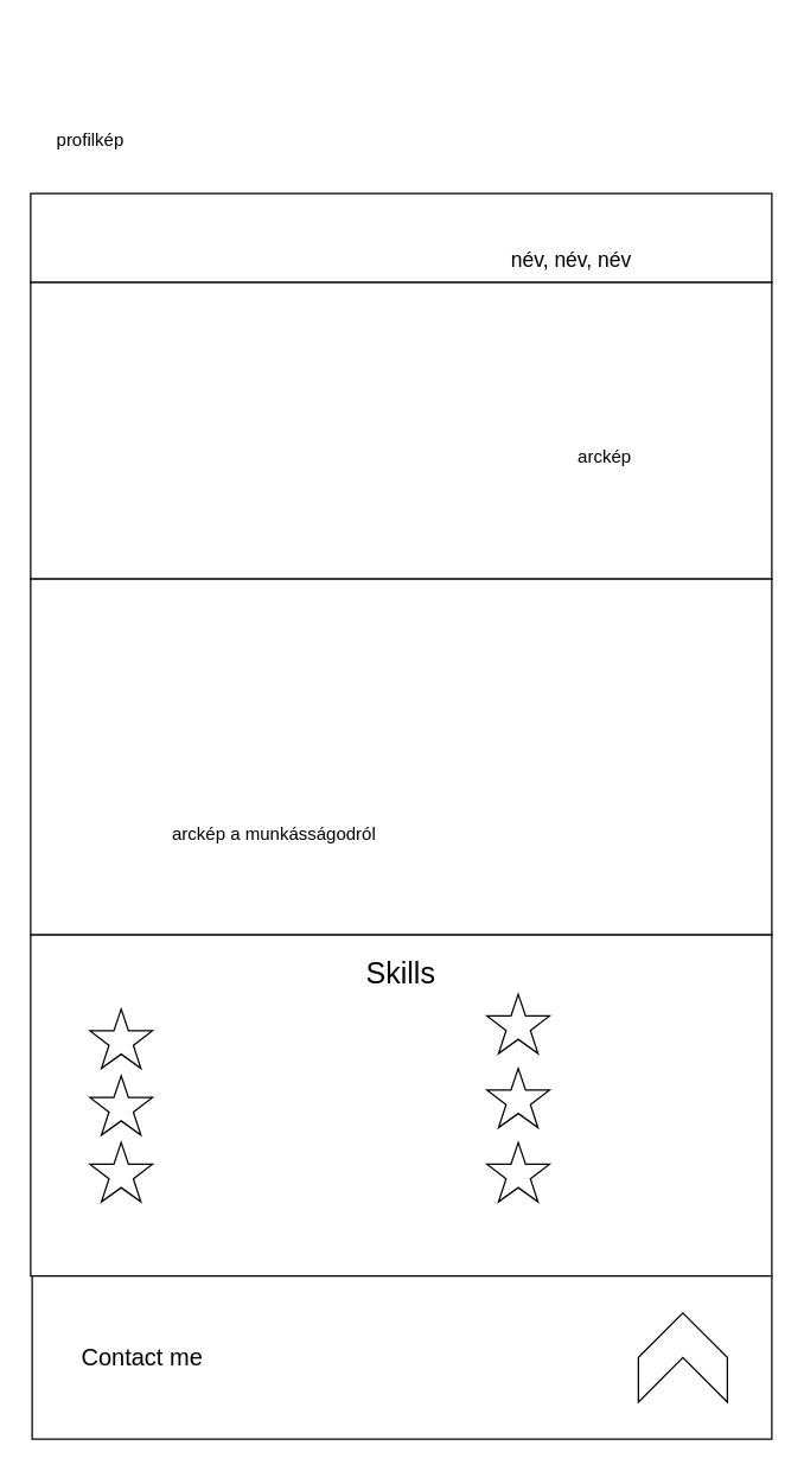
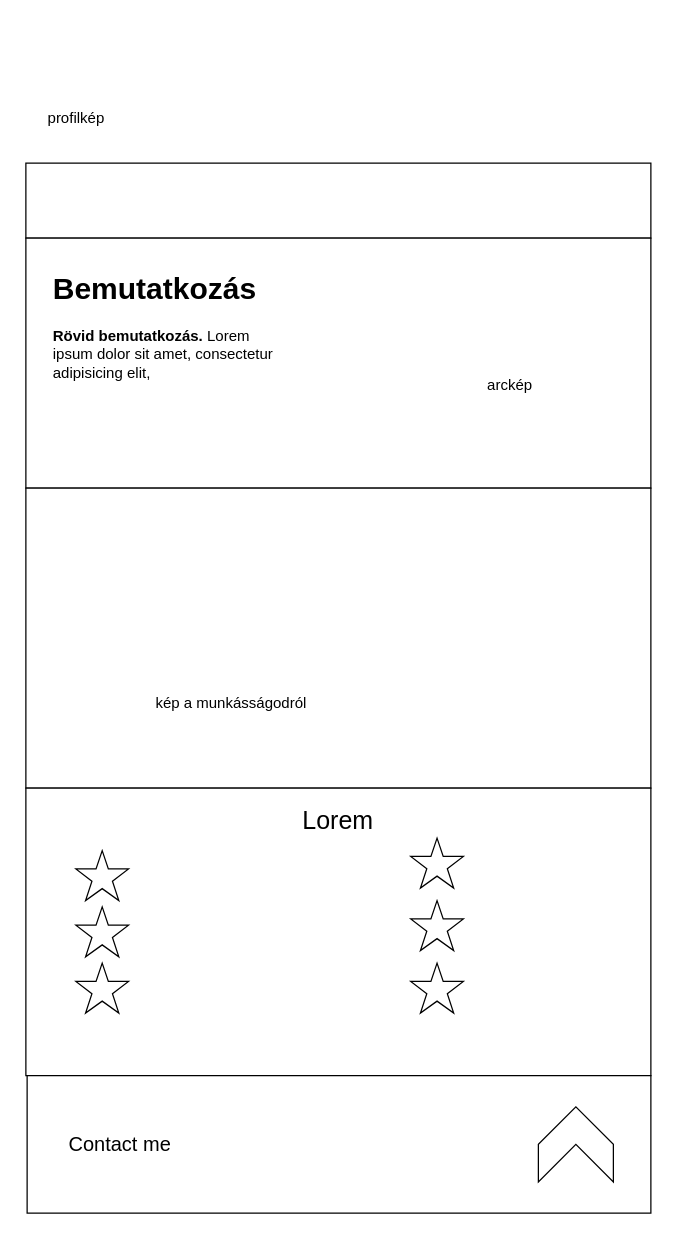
- <mxCell id="3" value="név, név, név" style="text;html=1;align=center;verticalAlign=middle;whiteSpace=wrap;rounded=0;fontSize=14;" parent="1" vertex="1"><mxGeometry x="290" y="160" width="190" height="30" as="geometry" /></mxCell>
+ <mxCell id="6" value="&lt;h1 style=&quot;margin-top: 0px;&quot;&gt;Bemutatkozás&lt;br&gt;&lt;/h1&gt;&lt;p&gt;&lt;b&gt;Rövid bemutatkozás.&lt;/b&gt; Lorem ipsum dolor sit amet, consectetur adipisicing elit,&lt;br&gt;&lt;/p&gt;" style="text;html=1;whiteSpace=wrap;overflow=hidden;rounded=0;" parent="1" vertex="1"><mxGeometry x="40" y="210" width="180" height="120" as="geometry" /></mxCell>
- <mxCell id="9" value="arckép a munkásságodról" style="shape=image;html=1;verticalAlign=top;verticalLabelPosition=bottom;labelBackgroundColor=#ffffff;imageAspect=0;aspect=fixed;image=https://cdn4.iconfinder.com/data/icons/evil-icons-user-interface/64/picture-128.png" parent="1" vertex="1"><mxGeometry x="120" y="420" width="128" height="128" as="geometry" /></mxCell>
+ <mxCell id="9" value="kép a munkásságodról" style="shape=image;html=1;verticalAlign=top;verticalLabelPosition=bottom;labelBackgroundColor=#ffffff;imageAspect=0;aspect=fixed;image=https://cdn4.iconfinder.com/data/icons/evil-icons-user-interface/64/picture-128.png" parent="1" vertex="1"><mxGeometry x="120" y="420" width="128" height="128" as="geometry" /></mxCell>
- <mxCell id="11" value="Skills" style="text;html=1;align=center;verticalAlign=middle;whiteSpace=wrap;rounded=0;fontSize=20;" parent="1" vertex="1"><mxGeometry x="200" y="640" width="140" height="30" as="geometry" /></mxCell>
+ <mxCell id="11" value="Lorem" style="text;html=1;align=center;verticalAlign=middle;whiteSpace=wrap;rounded=0;fontSize=20;" parent="1" vertex="1"><mxGeometry x="200" y="640" width="140" height="30" as="geometry" /></mxCell>
